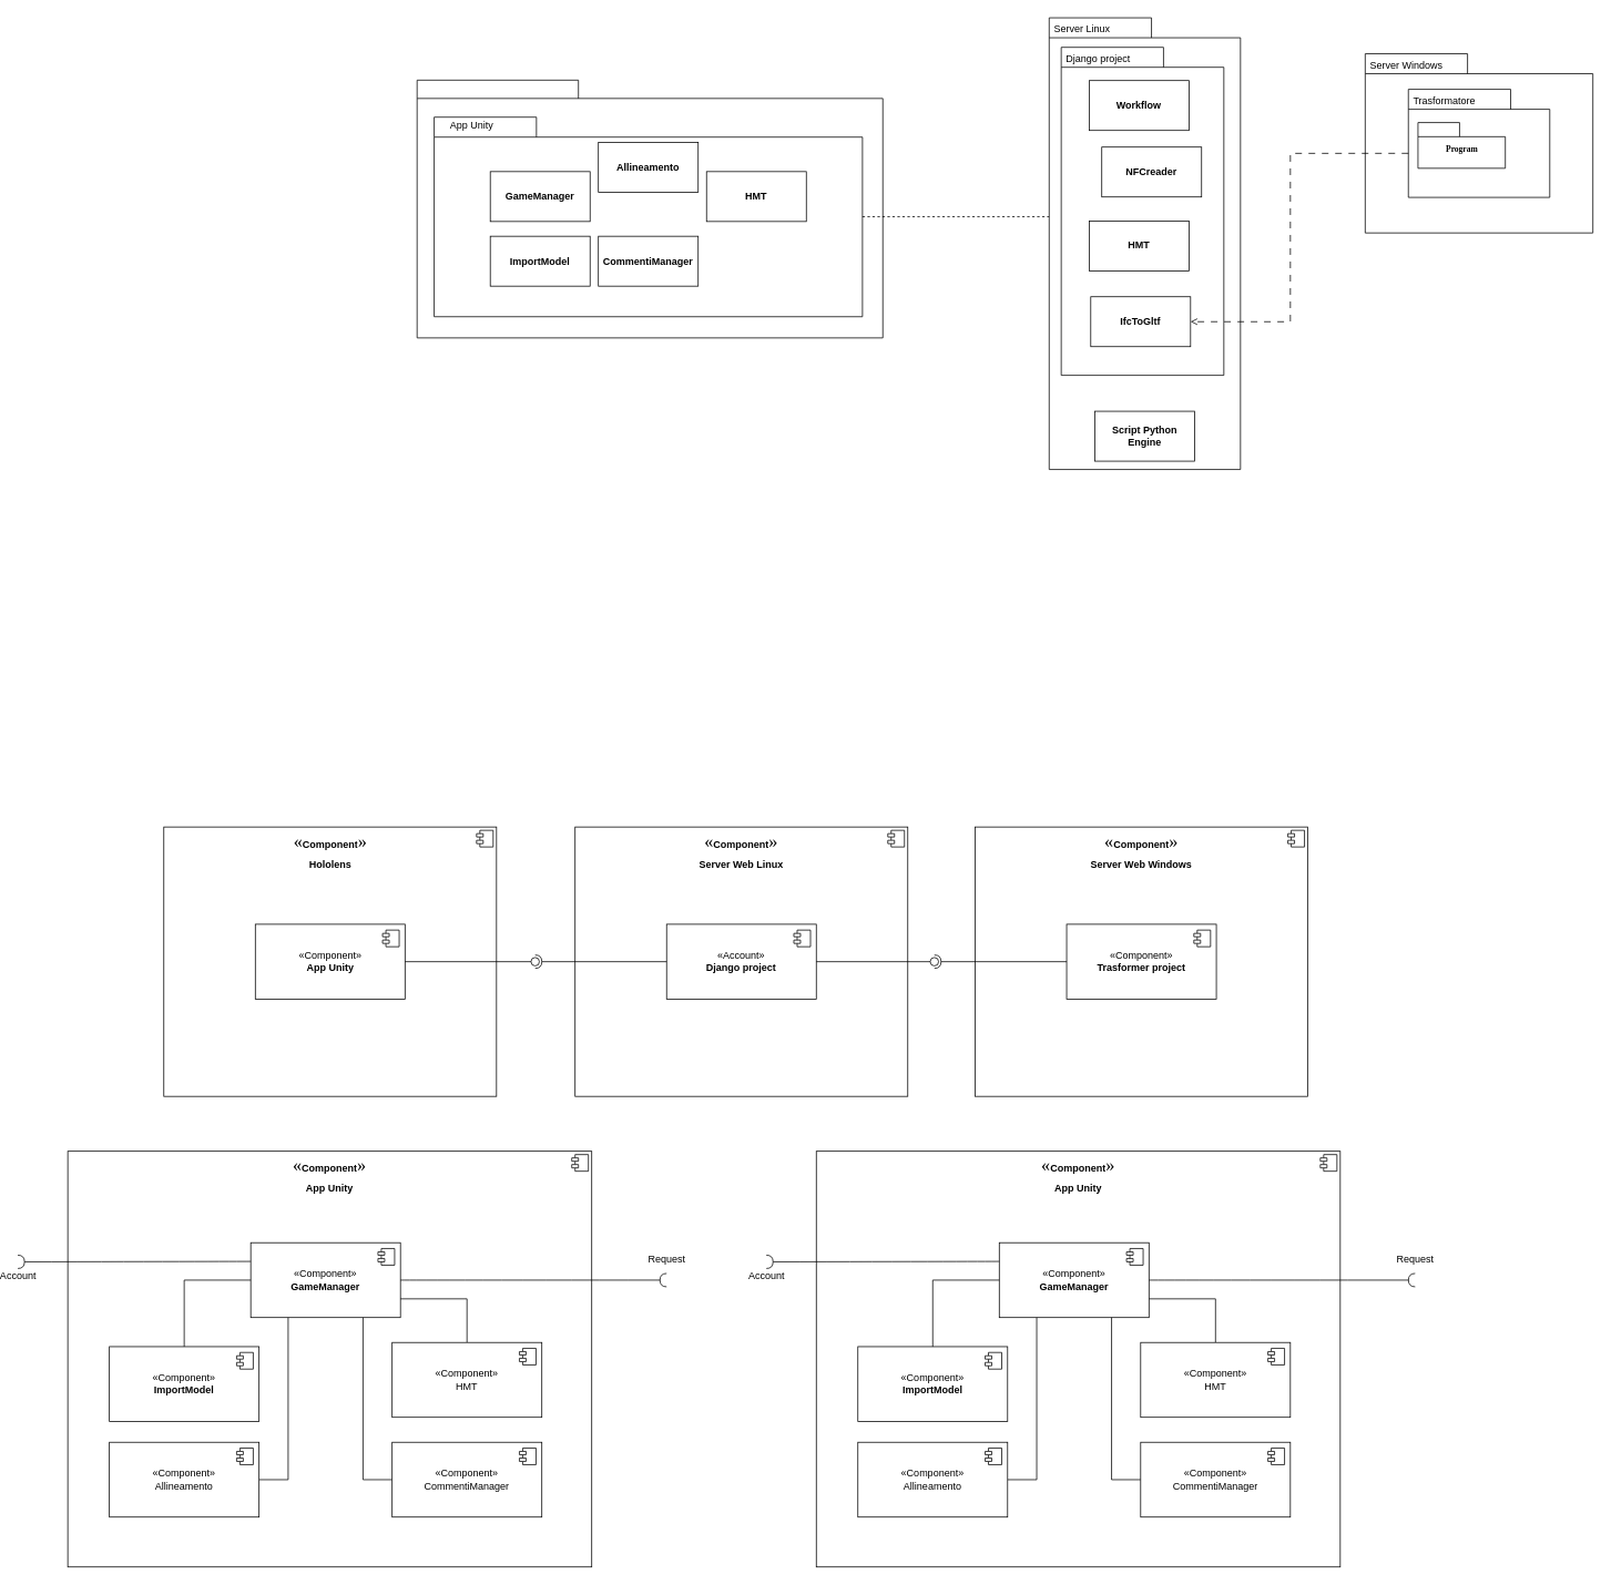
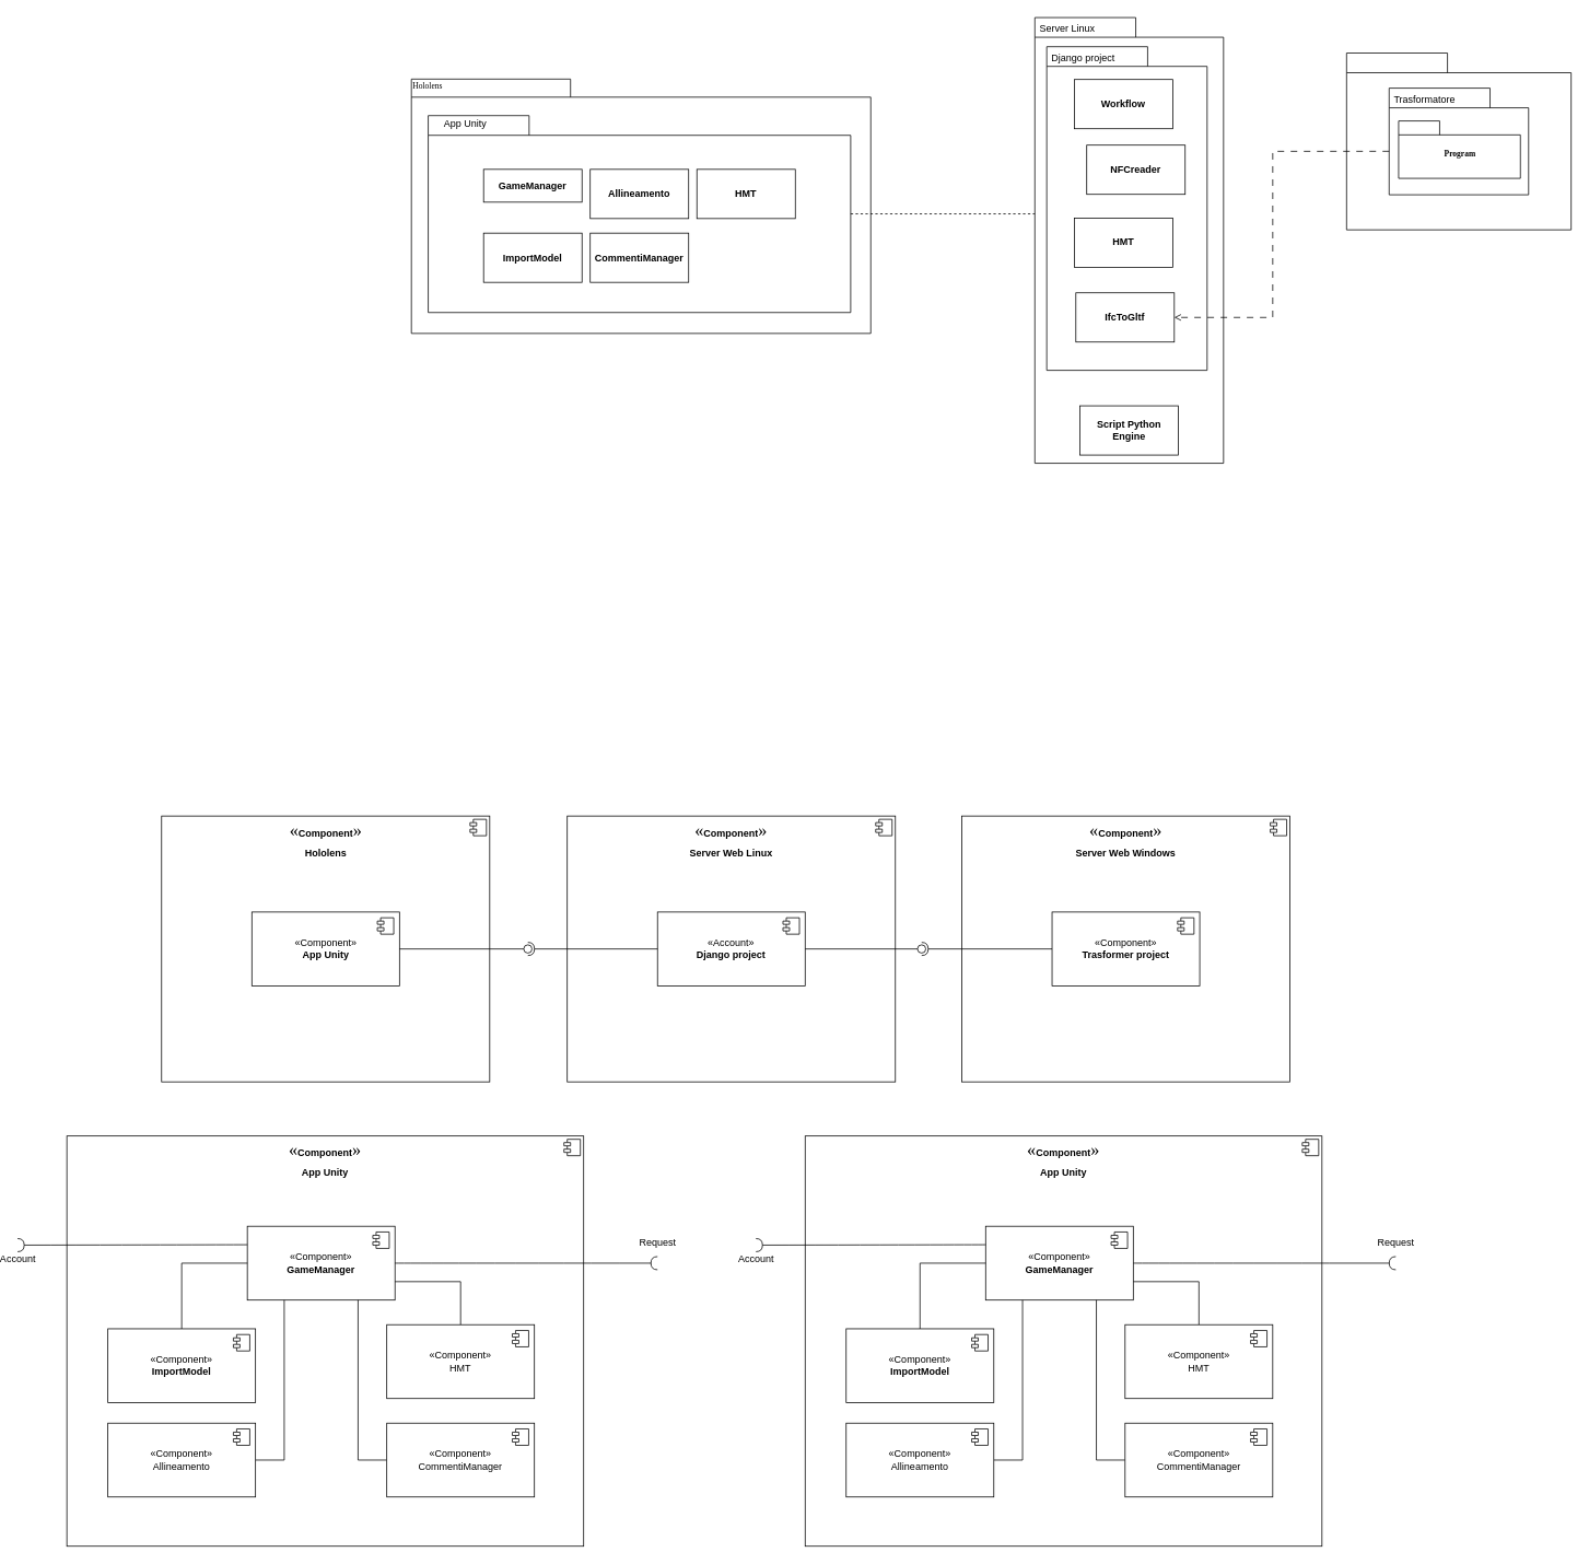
- <mxCell id="57" value="Server Windows" style="text;strokeColor=none;fillColor=none;align=left;verticalAlign=top;spacingLeft=4;spacingRight=4;overflow=hidden;rotatable=0;points=[[0,0.5],[1,0.5]];portConstraint=eastwest;" parent="55" vertex="1"><mxGeometry width="212.072" height="26" as="geometry" /></mxCell>
+ <mxCell id="3" value="Hololens" style="text;html=1;align=left;verticalAlign=top;spacingTop=-4;fontSize=10;fontFamily=Verdana" parent="2" vertex="1"><mxGeometry width="125.517" height="20" as="geometry" /></mxCell>
- <mxCell id="59" value="Program" style="shape=folder;fontStyle=1;spacingTop=10;tabWidth=50;tabHeight=17;tabPosition=left;html=1;rounded=0;shadow=0;comic=0;labelBackgroundColor=none;strokeWidth=1;fontFamily=Verdana;fontSize=10;align=center;container=0;" parent="55" vertex="1"><mxGeometry x="63.45" y="82.75" width="105" height="55" as="geometry" /></mxCell>
+ <mxCell id="59" value="Program" style="shape=folder;fontStyle=1;spacingTop=10;tabWidth=50;tabHeight=17;tabPosition=left;html=1;rounded=0;shadow=0;comic=0;labelBackgroundColor=none;strokeWidth=1;fontFamily=Verdana;fontSize=10;align=center;container=0;" parent="55" vertex="1"><mxGeometry x="63.45" y="82.75" width="148.43" height="70" as="geometry" /></mxCell>
- <mxCell id="8" value="&lt;b&gt;Allineamento&lt;/b&gt;" style="rounded=0;whiteSpace=wrap;html=1;" parent="1" vertex="1"><mxGeometry x="718" y="170.75" width="120" height="60" as="geometry" /></mxCell>
+ <mxCell id="8" value="&lt;b&gt;Allineamento&lt;/b&gt;" style="rounded=0;whiteSpace=wrap;html=1;" parent="1" vertex="1"><mxGeometry x="718" y="205.75" width="120" height="60" as="geometry" /></mxCell>
- <mxCell id="6" value="&lt;b&gt;GameManager&lt;/b&gt;" style="rounded=0;whiteSpace=wrap;html=1;" parent="1" vertex="1"><mxGeometry x="588" y="205.75" width="120" height="60" as="geometry" /></mxCell>
+ <mxCell id="6" value="&lt;b&gt;GameManager&lt;/b&gt;" style="rounded=0;whiteSpace=wrap;html=1;" parent="1" vertex="1"><mxGeometry x="588" y="205.75" width="120" height="40" as="geometry" /></mxCell>
